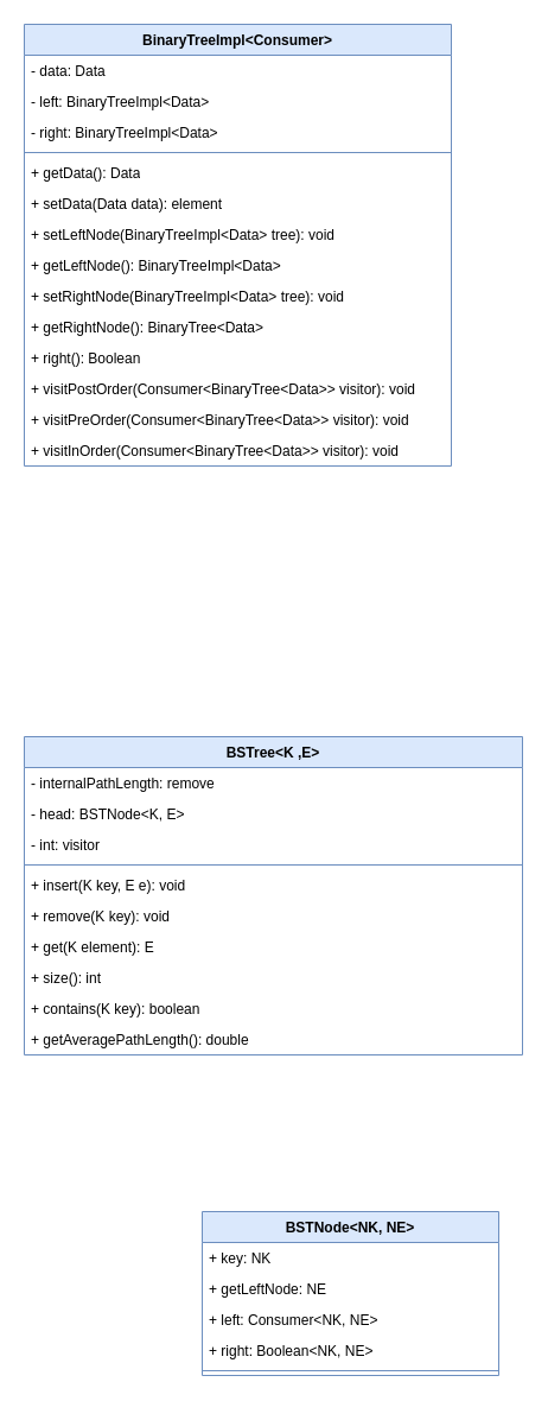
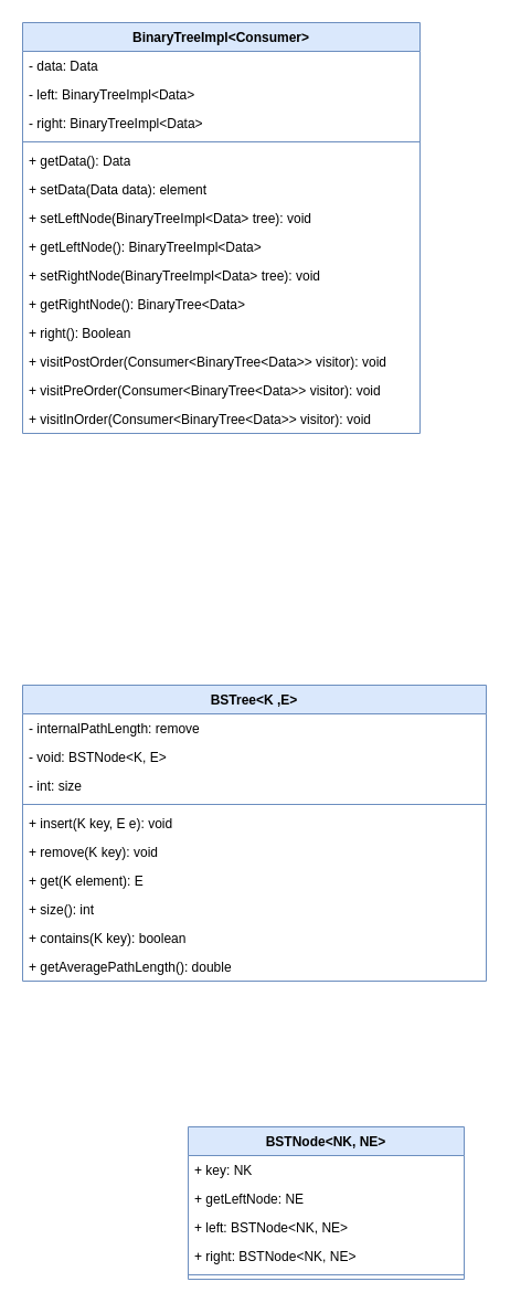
- <mxCell id="19" value="- head: BSTNode&amp;lt;K, E&amp;gt;" style="text;strokeColor=none;fillColor=none;align=left;verticalAlign=top;spacingLeft=4;spacingRight=4;overflow=hidden;rotatable=0;points=[[0,0.5],[1,0.5]];portConstraint=eastwest;whiteSpace=wrap;html=1;" vertex="1" parent="17"><mxGeometry y="52" width="420" height="26" as="geometry" /></mxCell>
+ <mxCell id="19" value="- void: BSTNode&amp;lt;K, E&amp;gt;" style="text;strokeColor=none;fillColor=none;align=left;verticalAlign=top;spacingLeft=4;spacingRight=4;overflow=hidden;rotatable=0;points=[[0,0.5],[1,0.5]];portConstraint=eastwest;whiteSpace=wrap;html=1;" vertex="1" parent="17"><mxGeometry y="52" width="420" height="26" as="geometry" /></mxCell>
- <mxCell id="20" value="- int: visitor" style="text;strokeColor=none;fillColor=none;align=left;verticalAlign=top;spacingLeft=4;spacingRight=4;overflow=hidden;rotatable=0;points=[[0,0.5],[1,0.5]];portConstraint=eastwest;whiteSpace=wrap;html=1;" vertex="1" parent="17"><mxGeometry y="78" width="420" height="26" as="geometry" /></mxCell>
+ <mxCell id="20" value="- int: size" style="text;strokeColor=none;fillColor=none;align=left;verticalAlign=top;spacingLeft=4;spacingRight=4;overflow=hidden;rotatable=0;points=[[0,0.5],[1,0.5]];portConstraint=eastwest;whiteSpace=wrap;html=1;" vertex="1" parent="17"><mxGeometry y="78" width="420" height="26" as="geometry" /></mxCell>
- <mxCell id="31" value="+ left: Consumer&amp;lt;NK, NE&amp;gt;&amp;nbsp;" style="text;strokeColor=none;fillColor=none;align=left;verticalAlign=top;spacingLeft=4;spacingRight=4;overflow=hidden;rotatable=0;points=[[0,0.5],[1,0.5]];portConstraint=eastwest;whiteSpace=wrap;html=1;" vertex="1" parent="28"><mxGeometry y="78" width="250" height="26" as="geometry" /></mxCell>
+ <mxCell id="31" value="+ left: BSTNode&amp;lt;NK, NE&amp;gt;&amp;nbsp;" style="text;strokeColor=none;fillColor=none;align=left;verticalAlign=top;spacingLeft=4;spacingRight=4;overflow=hidden;rotatable=0;points=[[0,0.5],[1,0.5]];portConstraint=eastwest;whiteSpace=wrap;html=1;" vertex="1" parent="28"><mxGeometry y="78" width="250" height="26" as="geometry" /></mxCell>
- <mxCell id="32" value="+ right: Boolean&amp;lt;NK, NE&amp;gt;&amp;nbsp;" style="text;strokeColor=none;fillColor=none;align=left;verticalAlign=top;spacingLeft=4;spacingRight=4;overflow=hidden;rotatable=0;points=[[0,0.5],[1,0.5]];portConstraint=eastwest;whiteSpace=wrap;html=1;" vertex="1" parent="28"><mxGeometry y="104" width="250" height="26" as="geometry" /></mxCell>
+ <mxCell id="32" value="+ right: BSTNode&amp;lt;NK, NE&amp;gt;&amp;nbsp;" style="text;strokeColor=none;fillColor=none;align=left;verticalAlign=top;spacingLeft=4;spacingRight=4;overflow=hidden;rotatable=0;points=[[0,0.5],[1,0.5]];portConstraint=eastwest;whiteSpace=wrap;html=1;" vertex="1" parent="28"><mxGeometry y="104" width="250" height="26" as="geometry" /></mxCell>
